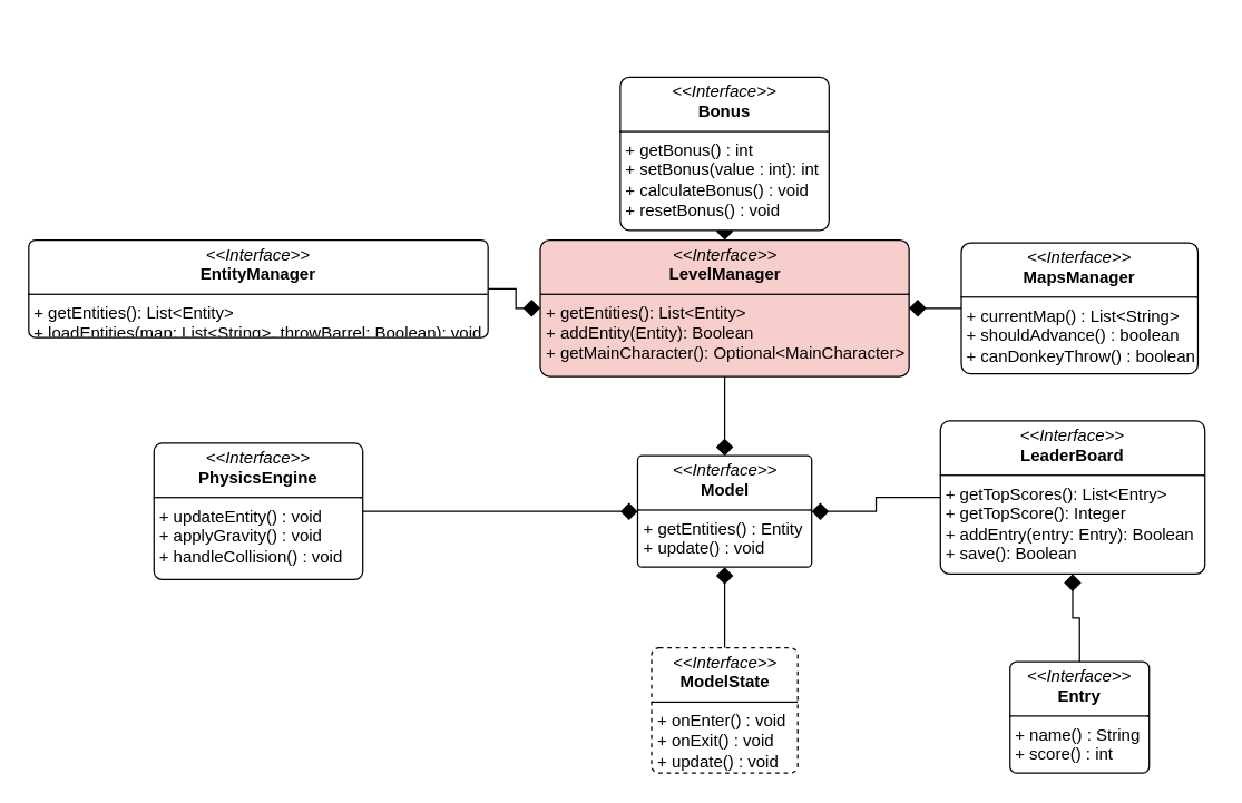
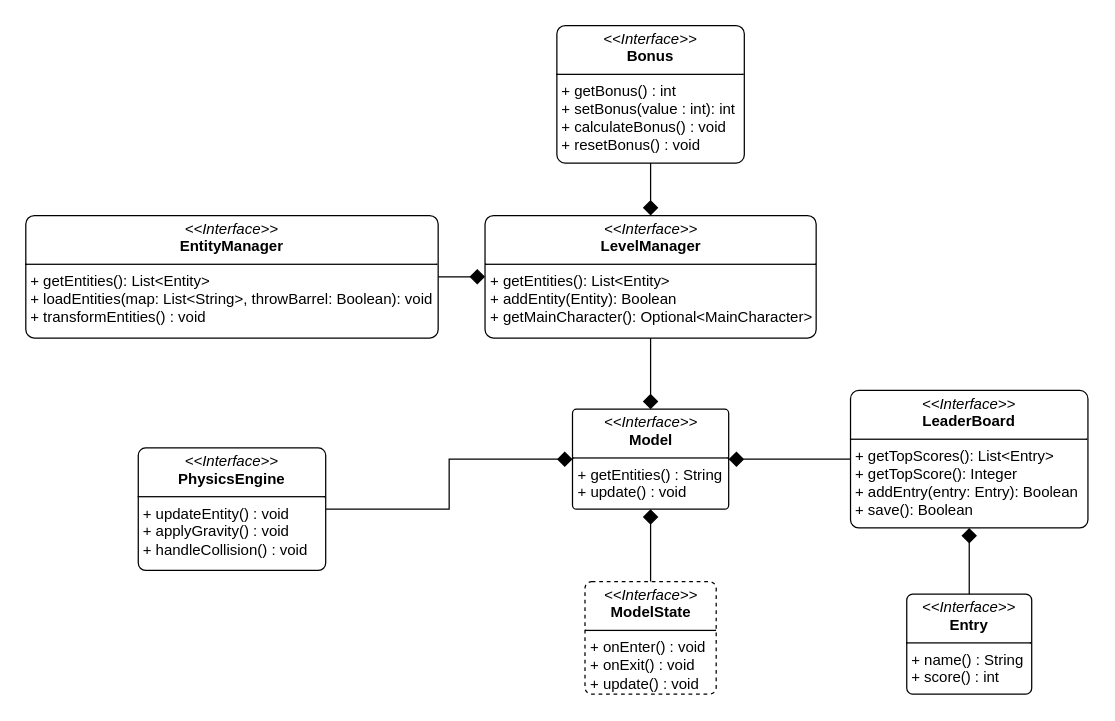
- <mxCell id="12" value="&lt;p style=&quot;margin:0px;margin-top:4px;text-align:center;&quot;&gt;&lt;i&gt;&amp;lt;&amp;lt;Interface&amp;gt;&amp;gt;&lt;/i&gt;&lt;br&gt;&lt;b&gt;Bonus&lt;/b&gt;&lt;/p&gt;&lt;hr size=&quot;1&quot; style=&quot;border-style:solid;&quot;&gt;&lt;p style=&quot;margin:0px;margin-left:4px;&quot;&gt;+ getBonus() : int&lt;/p&gt;&lt;p style=&quot;margin:0px;margin-left:4px;&quot;&gt;+ setBonus(value : int): int&lt;/p&gt;&lt;p style=&quot;margin:0px;margin-left:4px;&quot;&gt;+ calculateBonus() : void&lt;/p&gt;&lt;p style=&quot;margin:0px;margin-left:4px;&quot;&gt;+ resetBonus() : void&lt;/p&gt;" style="verticalAlign=top;align=left;overflow=fill;html=1;whiteSpace=wrap;rounded=1;arcSize=6;" vertex="1" parent="1"><mxGeometry x="445" y="55" width="150" height="110" as="geometry" /></mxCell>
+ <mxCell id="12" value="&lt;p style=&quot;margin:0px;margin-top:4px;text-align:center;&quot;&gt;&lt;i&gt;&amp;lt;&amp;lt;Interface&amp;gt;&amp;gt;&lt;/i&gt;&lt;br&gt;&lt;b&gt;Bonus&lt;/b&gt;&lt;/p&gt;&lt;hr size=&quot;1&quot; style=&quot;border-style:solid;&quot;&gt;&lt;p style=&quot;margin:0px;margin-left:4px;&quot;&gt;+ getBonus() : int&lt;/p&gt;&lt;p style=&quot;margin:0px;margin-left:4px;&quot;&gt;+ setBonus(value : int): int&lt;/p&gt;&lt;p style=&quot;margin:0px;margin-left:4px;&quot;&gt;+ calculateBonus() : void&lt;/p&gt;&lt;p style=&quot;margin:0px;margin-left:4px;&quot;&gt;+ resetBonus() : void&lt;/p&gt;" style="verticalAlign=top;align=left;overflow=fill;html=1;whiteSpace=wrap;rounded=1;arcSize=6;" vertex="1" parent="1"><mxGeometry x="445" y="20" width="150" height="110" as="geometry" /></mxCell>
- <mxCell id="8" value="&lt;p style=&quot;margin:0px;margin-top:4px;text-align:center;&quot;&gt;&lt;i&gt;&amp;lt;&amp;lt;Interface&amp;gt;&amp;gt;&lt;/i&gt;&lt;br&gt;&lt;b&gt;EntityManager&lt;/b&gt;&lt;/p&gt;&lt;hr size=&quot;1&quot; style=&quot;border-style:solid;&quot;&gt;&lt;p style=&quot;margin:0px;margin-left:4px;&quot;&gt;+ getEntities(): List&amp;lt;Entity&amp;gt;&lt;br&gt;&lt;/p&gt;&lt;p style=&quot;margin:0px;margin-left:4px;&quot;&gt;+ loadEntities(map: List&amp;lt;String&amp;gt;, throwBarrel: Boolean): void&lt;/p&gt;&lt;p style=&quot;margin:0px;margin-left:4px;&quot;&gt;+ transformEntities() : void&lt;/p&gt;" style="verticalAlign=top;align=left;overflow=fill;html=1;whiteSpace=wrap;rounded=1;arcSize=7;" vertex="1" parent="1"><mxGeometry x="20" y="172" width="330" height="70" as="geometry" /></mxCell>
+ <mxCell id="8" value="&lt;p style=&quot;margin:0px;margin-top:4px;text-align:center;&quot;&gt;&lt;i&gt;&amp;lt;&amp;lt;Interface&amp;gt;&amp;gt;&lt;/i&gt;&lt;br&gt;&lt;b&gt;EntityManager&lt;/b&gt;&lt;/p&gt;&lt;hr size=&quot;1&quot; style=&quot;border-style:solid;&quot;&gt;&lt;p style=&quot;margin:0px;margin-left:4px;&quot;&gt;+ getEntities(): List&amp;lt;Entity&amp;gt;&lt;br&gt;&lt;/p&gt;&lt;p style=&quot;margin:0px;margin-left:4px;&quot;&gt;+ loadEntities(map: List&amp;lt;String&amp;gt;, throwBarrel: Boolean): void&lt;/p&gt;&lt;p style=&quot;margin:0px;margin-left:4px;&quot;&gt;+ transformEntities() : void&lt;/p&gt;" style="verticalAlign=top;align=left;overflow=fill;html=1;whiteSpace=wrap;rounded=1;arcSize=7;" vertex="1" parent="1"><mxGeometry x="20" y="172" width="330" height="98" as="geometry" /></mxCell>
- <mxCell id="10" value="&lt;p style=&quot;margin:0px;margin-top:4px;text-align:center;&quot;&gt;&lt;i&gt;&amp;lt;&amp;lt;Interface&amp;gt;&amp;gt;&lt;/i&gt;&lt;br&gt;&lt;b&gt;LevelManager&lt;/b&gt;&lt;/p&gt;&lt;hr size=&quot;1&quot; style=&quot;border-style:solid;&quot;&gt;&lt;p style=&quot;margin:0px;margin-left:4px;&quot;&gt;+ getEntities(): List&amp;lt;Entity&amp;gt;&lt;br&gt;+ addEntity(Entity): Boolean&lt;/p&gt;&lt;p style=&quot;margin:0px;margin-left:4px;&quot;&gt;+ getMainCharacter(): Optional&amp;lt;MainCharacter&amp;gt;&lt;/p&gt;" style="verticalAlign=top;align=left;overflow=fill;html=1;whiteSpace=wrap;rounded=1;arcSize=7;fillColor=#f8cecc;" vertex="1" parent="1"><mxGeometry x="387.5" y="172" width="265" height="98" as="geometry" /></mxCell>
+ <mxCell id="10" value="&lt;p style=&quot;margin:0px;margin-top:4px;text-align:center;&quot;&gt;&lt;i&gt;&amp;lt;&amp;lt;Interface&amp;gt;&amp;gt;&lt;/i&gt;&lt;br&gt;&lt;b&gt;LevelManager&lt;/b&gt;&lt;/p&gt;&lt;hr size=&quot;1&quot; style=&quot;border-style:solid;&quot;&gt;&lt;p style=&quot;margin:0px;margin-left:4px;&quot;&gt;+ getEntities(): List&amp;lt;Entity&amp;gt;&lt;br&gt;+ addEntity(Entity): Boolean&lt;/p&gt;&lt;p style=&quot;margin:0px;margin-left:4px;&quot;&gt;+ getMainCharacter(): Optional&amp;lt;MainCharacter&amp;gt;&lt;/p&gt;" style="verticalAlign=top;align=left;overflow=fill;html=1;whiteSpace=wrap;rounded=1;arcSize=7;" vertex="1" parent="1"><mxGeometry x="387.5" y="172" width="265" height="98" as="geometry" /></mxCell>
- <mxCell id="17" style="edgeStyle=orthogonalEdgeStyle;rounded=0;orthogonalLoop=1;jettySize=auto;html=1;exitX=0;exitY=0.5;exitDx=0;exitDy=0;entryX=1;entryY=0.5;entryDx=0;entryDy=0;endSize=10;endArrow=diamond;endFill=1;" edge="1" parent="1" source="18" target="10"><mxGeometry relative="1" as="geometry" /></mxCell>
- <mxCell id="18" value="&lt;p style=&quot;margin:0px;margin-top:4px;text-align:center;&quot;&gt;&lt;i&gt;&amp;lt;&amp;lt;Interface&amp;gt;&amp;gt;&lt;/i&gt;&lt;br&gt;&lt;b&gt;MapsManager&lt;/b&gt;&lt;/p&gt;&lt;hr size=&quot;1&quot; style=&quot;border-style:solid;&quot;&gt;&lt;p style=&quot;margin:0px;margin-left:4px;&quot;&gt;+ currentMap() : List&amp;lt;String&amp;gt;&lt;/p&gt;&lt;p style=&quot;margin:0px;margin-left:4px;&quot;&gt;+ shouldAdvance() : boolean&lt;/p&gt;&lt;p style=&quot;margin:0px;margin-left:4px;&quot;&gt;+ canDonkeyThrow() : boolean&lt;/p&gt;" style="verticalAlign=top;align=left;overflow=fill;html=1;whiteSpace=wrap;rounded=1;arcSize=7;" vertex="1" parent="1"><mxGeometry x="690" y="174" width="170" height="94" as="geometry" /></mxCell>
- <mxCell id="4" value="&lt;p style=&quot;margin:0px;margin-top:4px;text-align:center;&quot;&gt;&lt;i&gt;&amp;lt;&amp;lt;Interface&amp;gt;&amp;gt;&lt;/i&gt;&lt;br&gt;&lt;b&gt;LeaderBoard&lt;/b&gt;&lt;/p&gt;&lt;hr size=&quot;1&quot; style=&quot;border-style:solid;&quot;&gt;&lt;p style=&quot;margin:0px;margin-left:4px;&quot;&gt;+ getTopScores(): List&amp;lt;Entry&amp;gt;&lt;br&gt;+ getTopScore(): Integer&lt;/p&gt;&lt;p style=&quot;margin:0px;margin-left:4px;&quot;&gt;+ addEntry(entry: Entry): Boolean&lt;/p&gt;&lt;p style=&quot;margin:0px;margin-left:4px;&quot;&gt;+ save(): Boolean&lt;/p&gt;" style="verticalAlign=top;align=left;overflow=fill;html=1;whiteSpace=wrap;rounded=1;arcSize=6;" vertex="1" parent="1"><mxGeometry x="675" y="302" width="190" height="110" as="geometry" /></mxCell>
+ <mxCell id="4" value="&lt;p style=&quot;margin:0px;margin-top:4px;text-align:center;&quot;&gt;&lt;i&gt;&amp;lt;&amp;lt;Interface&amp;gt;&amp;gt;&lt;/i&gt;&lt;br&gt;&lt;b&gt;LeaderBoard&lt;/b&gt;&lt;/p&gt;&lt;hr size=&quot;1&quot; style=&quot;border-style:solid;&quot;&gt;&lt;p style=&quot;margin:0px;margin-left:4px;&quot;&gt;+ getTopScores(): List&amp;lt;Entry&amp;gt;&lt;br&gt;+ getTopScore(): Integer&lt;/p&gt;&lt;p style=&quot;margin:0px;margin-left:4px;&quot;&gt;+ addEntry(entry: Entry): Boolean&lt;/p&gt;&lt;p style=&quot;margin:0px;margin-left:4px;&quot;&gt;+ save(): Boolean&lt;/p&gt;" style="verticalAlign=top;align=left;overflow=fill;html=1;whiteSpace=wrap;rounded=1;arcSize=6;" vertex="1" parent="1"><mxGeometry x="680" y="312" width="190" height="110" as="geometry" /></mxCell>
- <mxCell id="2" value="&lt;p style=&quot;margin:0px;margin-top:4px;text-align:center;&quot;&gt;&lt;i&gt;&amp;lt;&amp;lt;Interface&amp;gt;&amp;gt;&lt;/i&gt;&lt;br&gt;&lt;b&gt;Model&lt;/b&gt;&lt;/p&gt;&lt;hr size=&quot;1&quot; style=&quot;border-style:solid;&quot;&gt;&lt;p style=&quot;margin:0px;margin-left:4px;&quot;&gt;+ getEntities() : Entity&lt;/p&gt;&lt;p style=&quot;margin:0px;margin-left:4px;&quot;&gt;+ update() : void&lt;/p&gt;" style="verticalAlign=top;align=left;overflow=fill;html=1;whiteSpace=wrap;rounded=1;arcSize=4;" vertex="1" parent="1"><mxGeometry x="457.5" y="327" width="125" height="80" as="geometry" /></mxCell>
+ <mxCell id="2" value="&lt;p style=&quot;margin:0px;margin-top:4px;text-align:center;&quot;&gt;&lt;i&gt;&amp;lt;&amp;lt;Interface&amp;gt;&amp;gt;&lt;/i&gt;&lt;br&gt;&lt;b&gt;Model&lt;/b&gt;&lt;/p&gt;&lt;hr size=&quot;1&quot; style=&quot;border-style:solid;&quot;&gt;&lt;p style=&quot;margin:0px;margin-left:4px;&quot;&gt;+ getEntities() : String&lt;/p&gt;&lt;p style=&quot;margin:0px;margin-left:4px;&quot;&gt;+ update() : void&lt;/p&gt;" style="verticalAlign=top;align=left;overflow=fill;html=1;whiteSpace=wrap;rounded=1;arcSize=4;" vertex="1" parent="1"><mxGeometry x="457.5" y="327" width="125" height="80" as="geometry" /></mxCell>
- <mxCell id="14" value="&lt;p style=&quot;margin:0px;margin-top:4px;text-align:center;&quot;&gt;&lt;i&gt;&amp;lt;&amp;lt;Interface&amp;gt;&amp;gt;&lt;/i&gt;&lt;br&gt;&lt;b&gt;PhysicsEngine&lt;/b&gt;&lt;/p&gt;&lt;hr size=&quot;1&quot; style=&quot;border-style:solid;&quot;&gt;&lt;p style=&quot;margin:0px;margin-left:4px;&quot;&gt;+ updateEntity() : void&lt;/p&gt;&lt;p style=&quot;margin:0px;margin-left:4px;&quot;&gt;+ applyGravity() : void&lt;/p&gt;&lt;p style=&quot;margin:0px;margin-left:4px;&quot;&gt;+ handleCollision() : void&lt;/p&gt;&lt;p style=&quot;margin:0px;margin-left:4px;&quot;&gt;&lt;br&gt;&lt;/p&gt;" style="verticalAlign=top;align=left;overflow=fill;html=1;whiteSpace=wrap;rounded=1;arcSize=6;" vertex="1" parent="1"><mxGeometry x="110" y="318" width="150" height="98" as="geometry" /></mxCell>
+ <mxCell id="14" value="&lt;p style=&quot;margin:0px;margin-top:4px;text-align:center;&quot;&gt;&lt;i&gt;&amp;lt;&amp;lt;Interface&amp;gt;&amp;gt;&lt;/i&gt;&lt;br&gt;&lt;b&gt;PhysicsEngine&lt;/b&gt;&lt;/p&gt;&lt;hr size=&quot;1&quot; style=&quot;border-style:solid;&quot;&gt;&lt;p style=&quot;margin:0px;margin-left:4px;&quot;&gt;+ updateEntity() : void&lt;/p&gt;&lt;p style=&quot;margin:0px;margin-left:4px;&quot;&gt;+ applyGravity() : void&lt;/p&gt;&lt;p style=&quot;margin:0px;margin-left:4px;&quot;&gt;+ handleCollision() : void&lt;/p&gt;&lt;p style=&quot;margin:0px;margin-left:4px;&quot;&gt;&lt;br&gt;&lt;/p&gt;" style="verticalAlign=top;align=left;overflow=fill;html=1;whiteSpace=wrap;rounded=1;arcSize=6;" vertex="1" parent="1"><mxGeometry x="110" y="358" width="150" height="98" as="geometry" /></mxCell>
